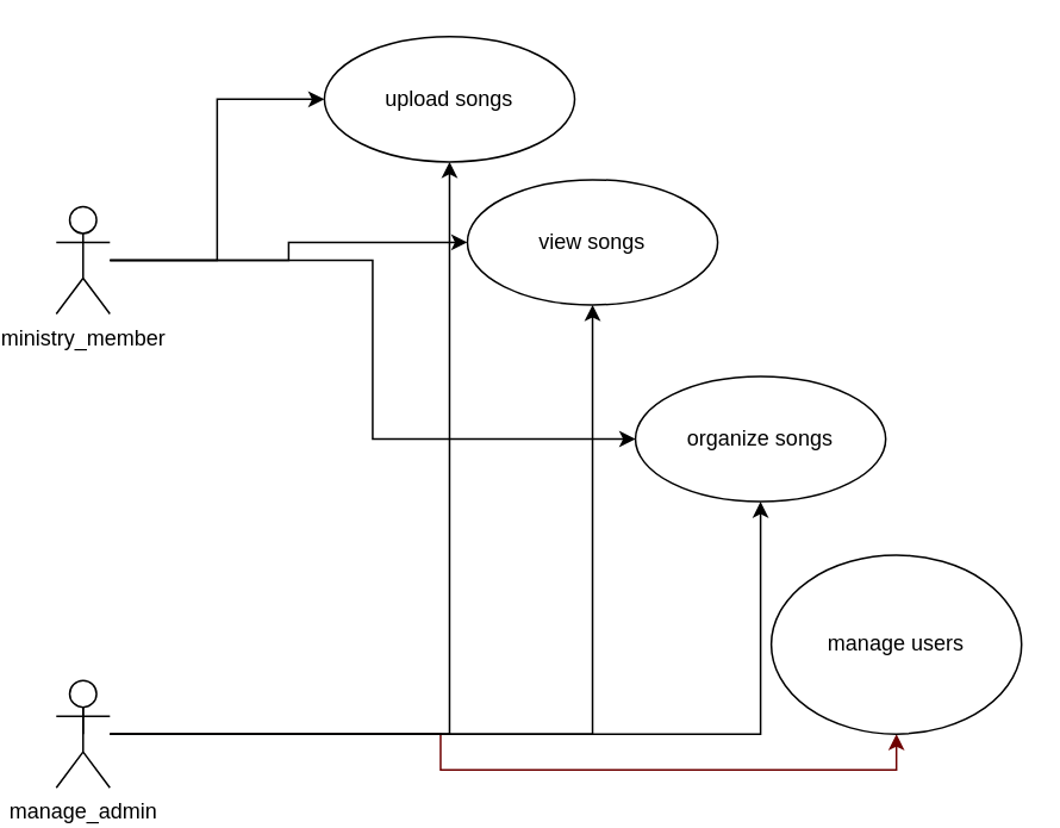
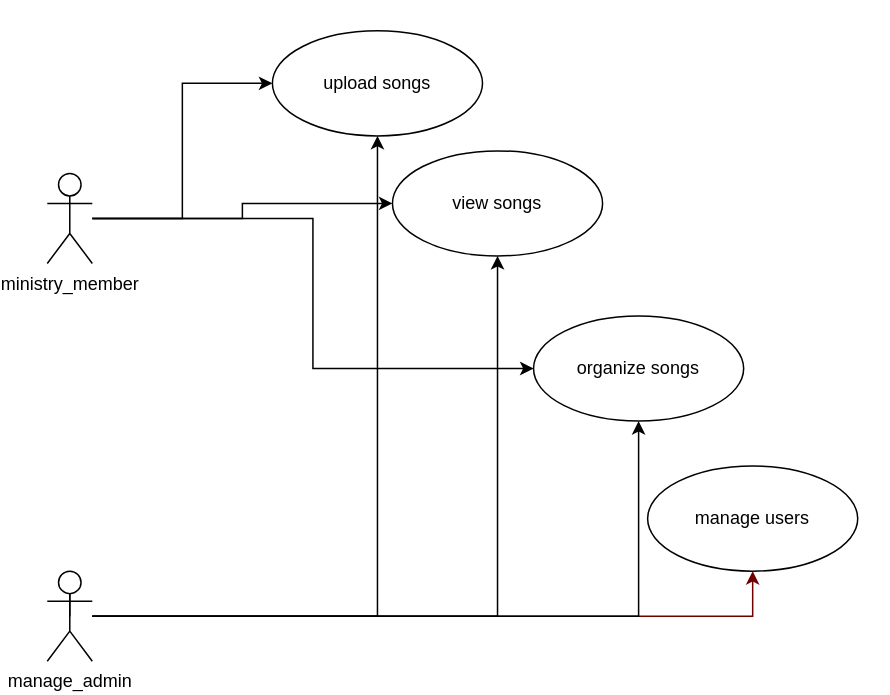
- <mxCell id="13" value="manage users" style="ellipse;whiteSpace=wrap;html=1;" vertex="1" parent="1"><mxGeometry x="420" y="310" width="140" height="100" as="geometry" /></mxCell>
+ <mxCell id="13" value="manage users" style="ellipse;whiteSpace=wrap;html=1;" vertex="1" parent="1"><mxGeometry x="420" y="310" width="140" height="70" as="geometry" /></mxCell>
